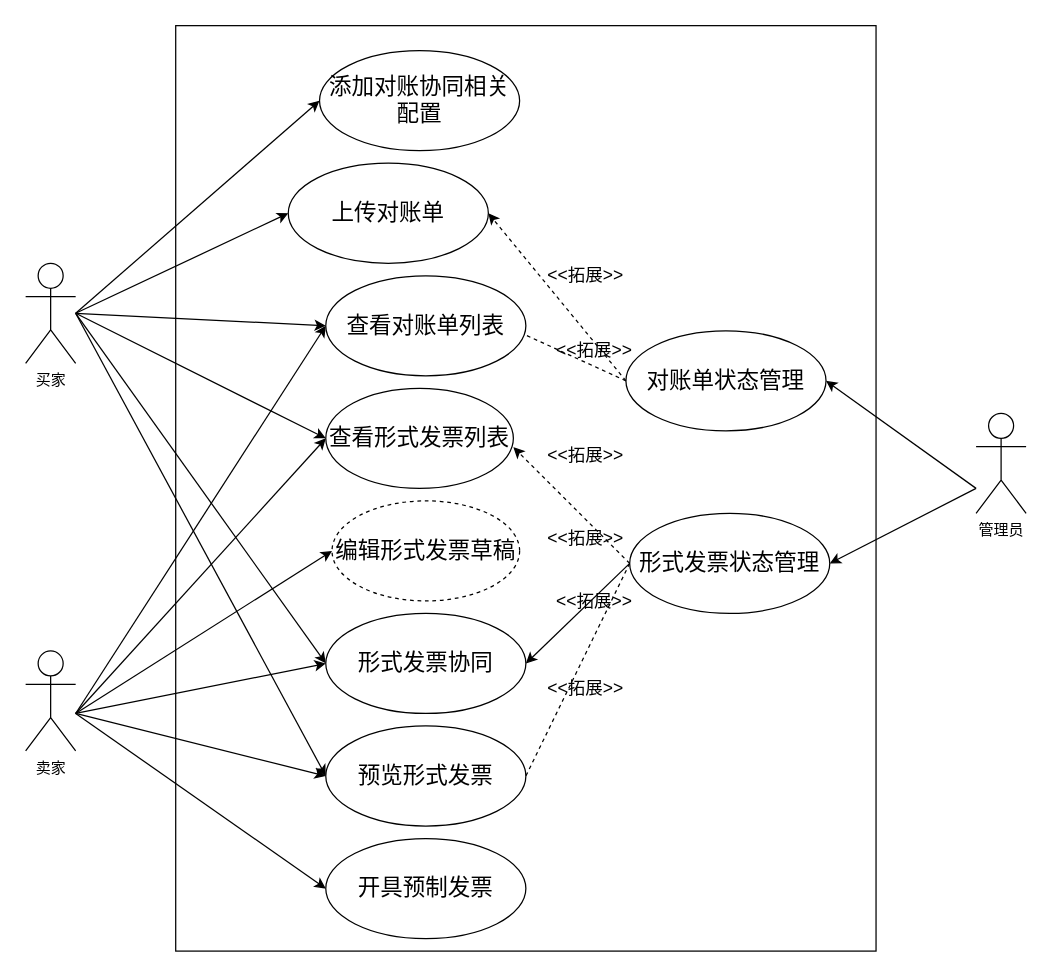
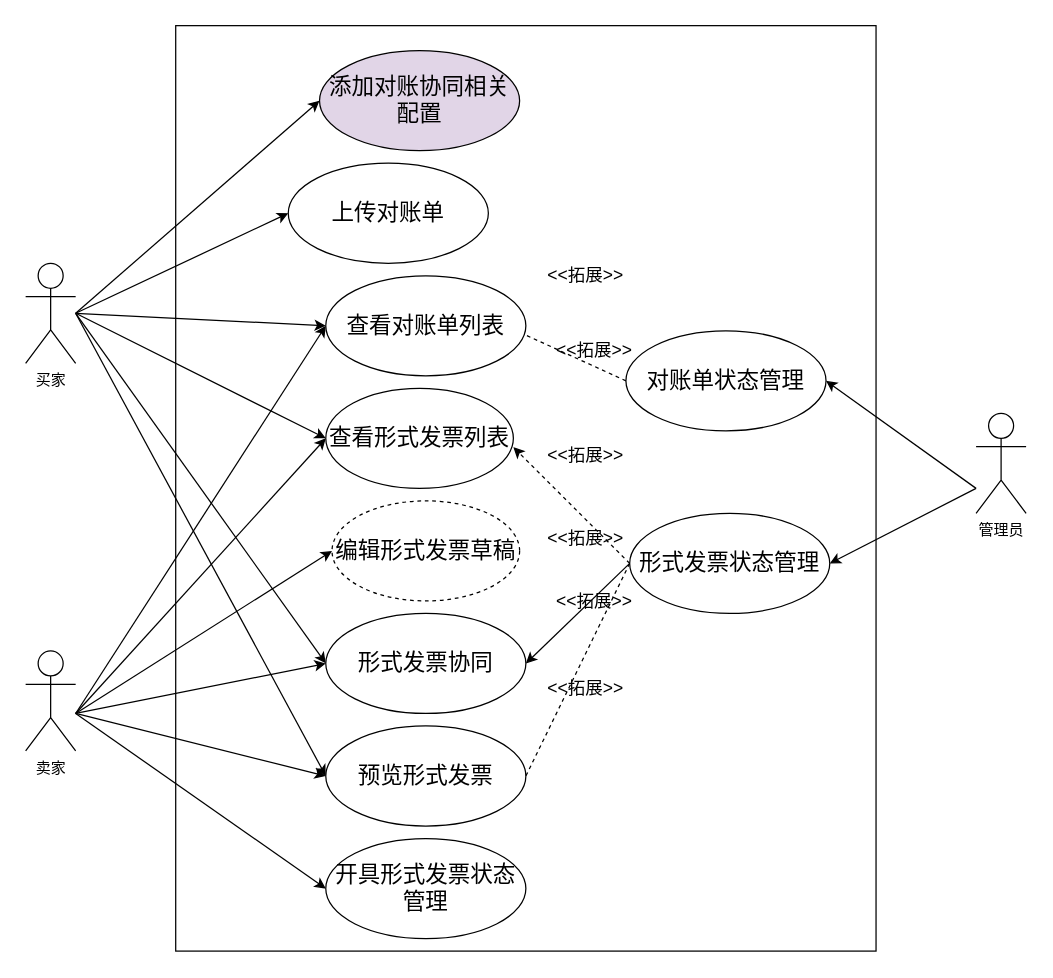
- <mxCell id="5" value="&lt;font style=&quot;font-size: 18px&quot;&gt;添加对账协同相关配置&lt;/font&gt;" style="ellipse;whiteSpace=wrap;html=1;" vertex="1" parent="1"><mxGeometry x="255" y="40" width="160" height="80" as="geometry" /></mxCell>
+ <mxCell id="5" value="&lt;font style=&quot;font-size: 18px&quot;&gt;添加对账协同相关配置&lt;/font&gt;" style="ellipse;whiteSpace=wrap;html=1;fillColor=#e1d5e7;" vertex="1" parent="1"><mxGeometry x="255" y="40" width="160" height="80" as="geometry" /></mxCell>
- <mxCell id="27" style="edgeStyle=none;rounded=0;orthogonalLoop=1;jettySize=auto;html=1;entryX=1;entryY=0.5;entryDx=0;entryDy=0;dashed=1;strokeWidth=1;exitX=0;exitY=0.5;exitDx=0;exitDy=0;" edge="1" parent="1" source="29" target="7"><mxGeometry relative="1" as="geometry"><mxPoint x="520" y="250" as="sourcePoint" /></mxGeometry></mxCell>
- <mxCell id="22" value="&lt;span style=&quot;white-space: normal ; font-size: 18px&quot;&gt;开具&lt;/span&gt;&lt;span style=&quot;white-space: normal&quot;&gt;&lt;font style=&quot;font-size: 18px&quot;&gt;预制发票&lt;/font&gt;&lt;/span&gt;" style="ellipse;whiteSpace=wrap;html=1;" vertex="1" parent="1"><mxGeometry x="260" y="670" width="160" height="80" as="geometry" /></mxCell>
+ <mxCell id="22" value="&lt;span style=&quot;white-space: normal ; font-size: 18px&quot;&gt;开具&lt;/span&gt;&lt;span style=&quot;white-space: normal&quot;&gt;&lt;font style=&quot;font-size: 18px&quot;&gt;形式发票状态管理&lt;/font&gt;&lt;/span&gt;" style="ellipse;whiteSpace=wrap;html=1;" vertex="1" parent="1"><mxGeometry x="260" y="670" width="160" height="80" as="geometry" /></mxCell>
